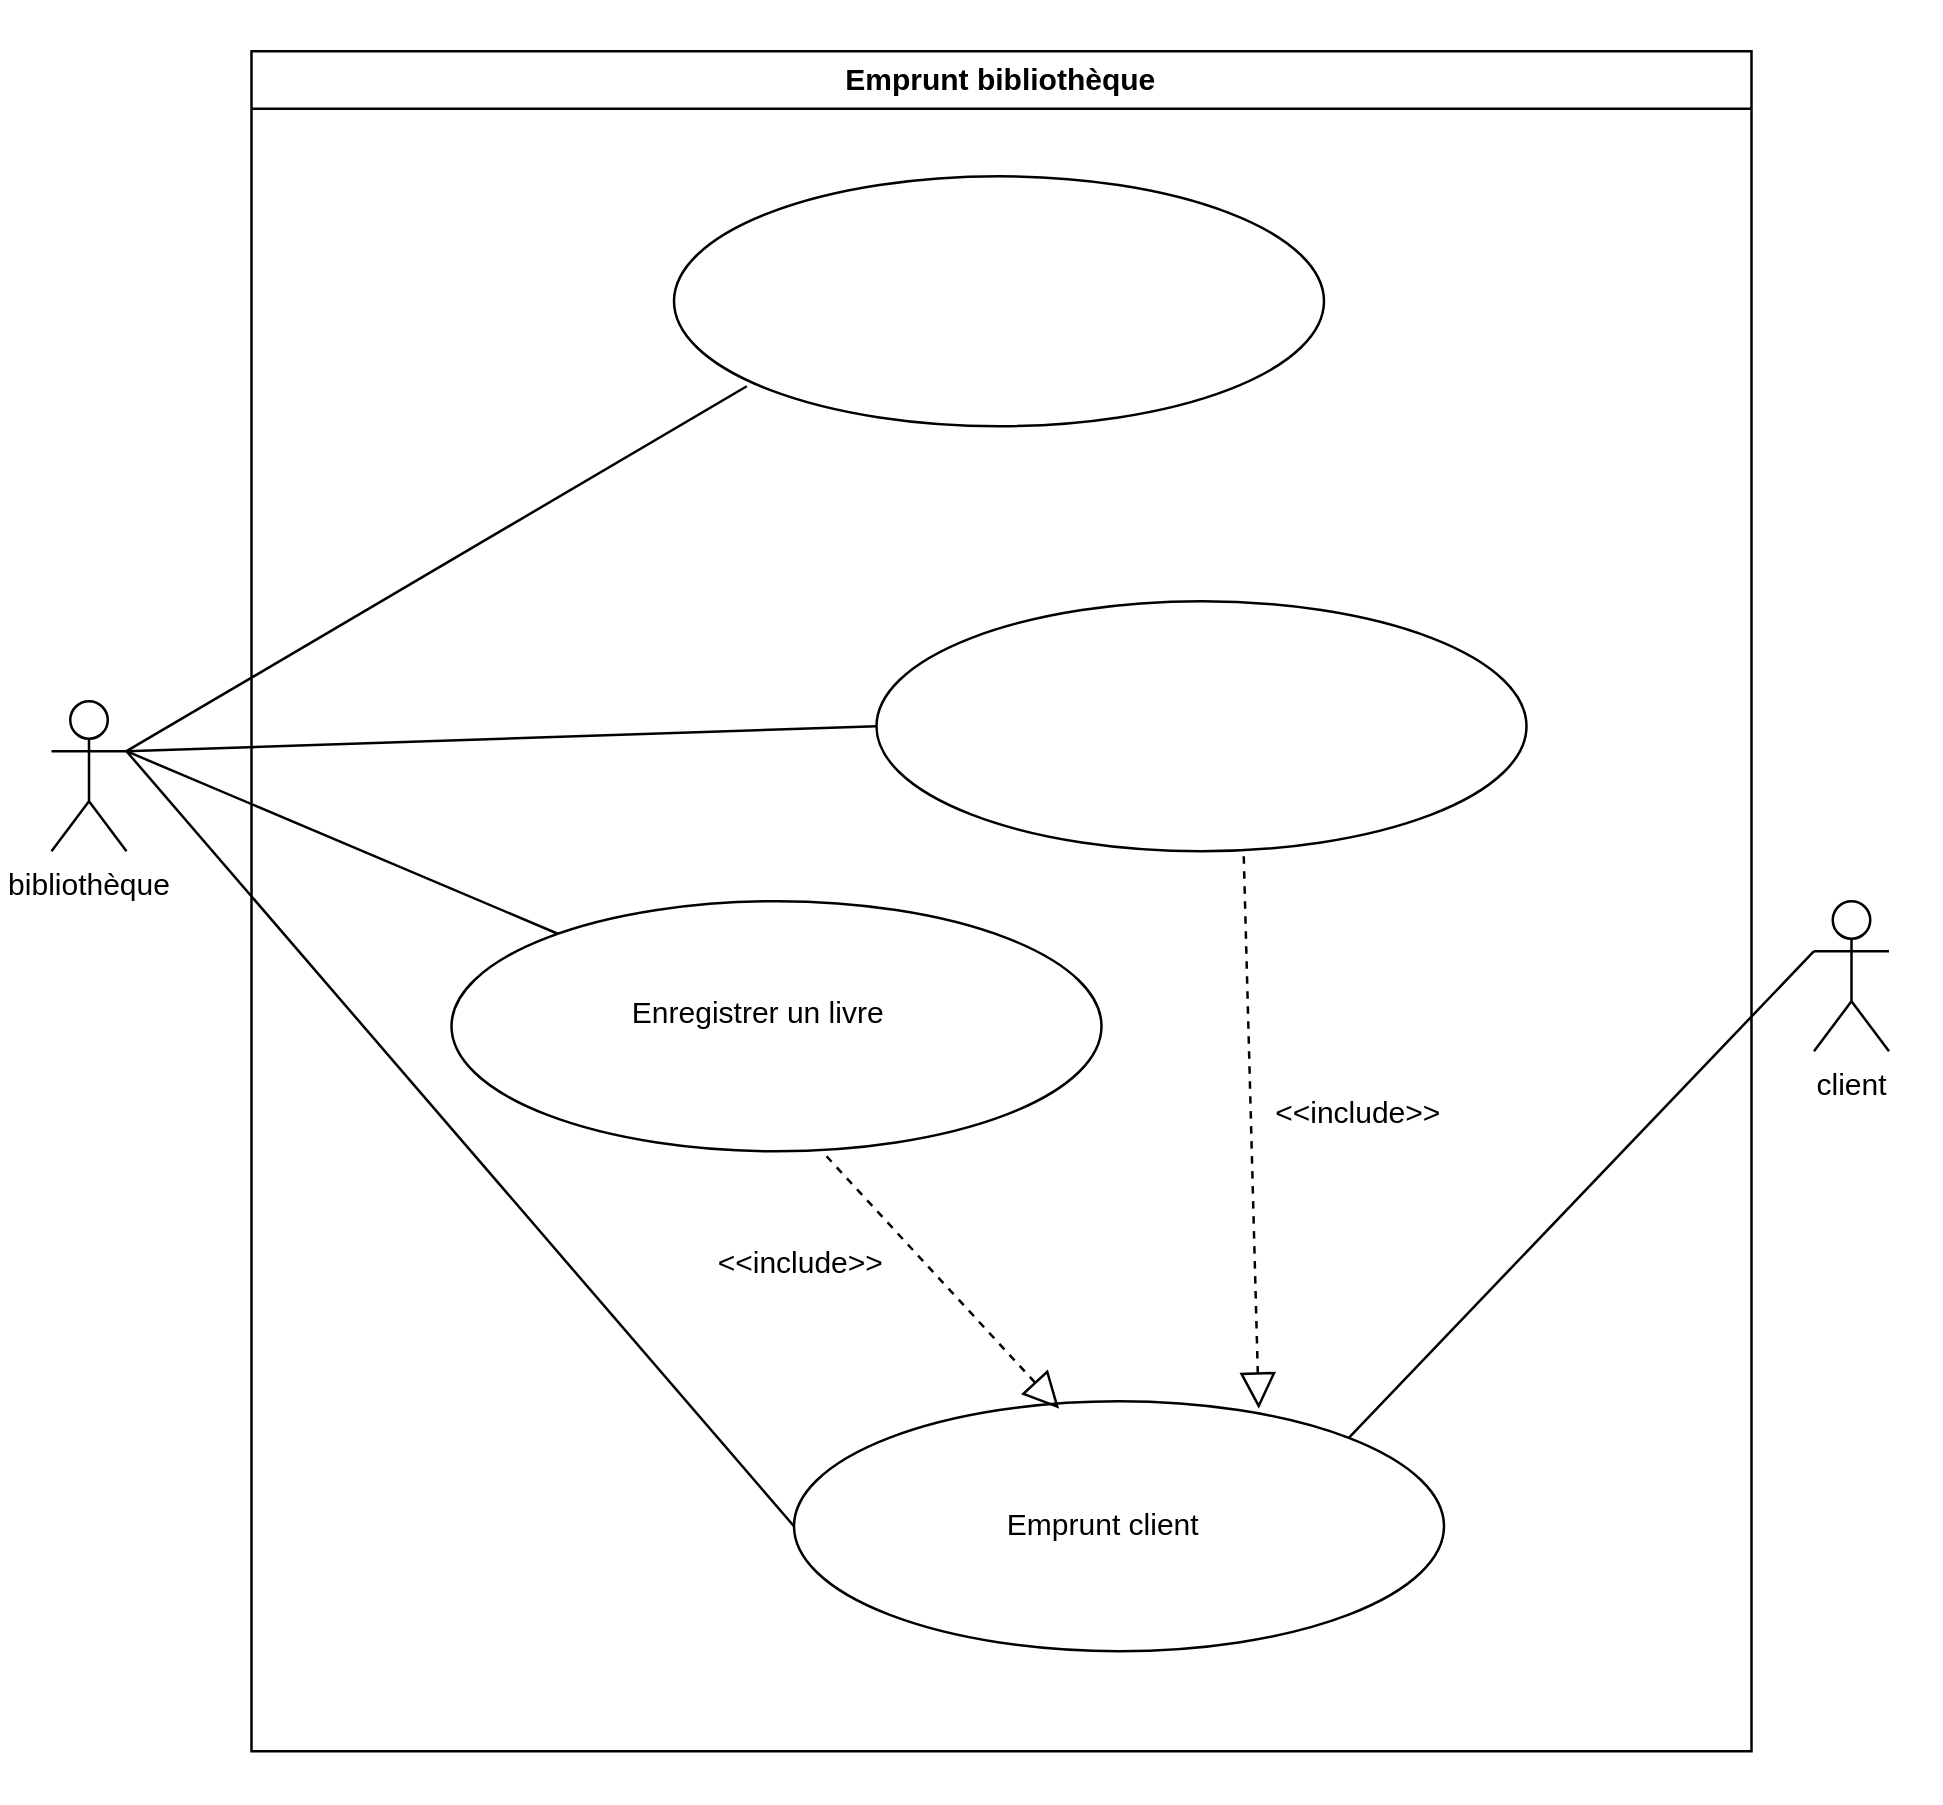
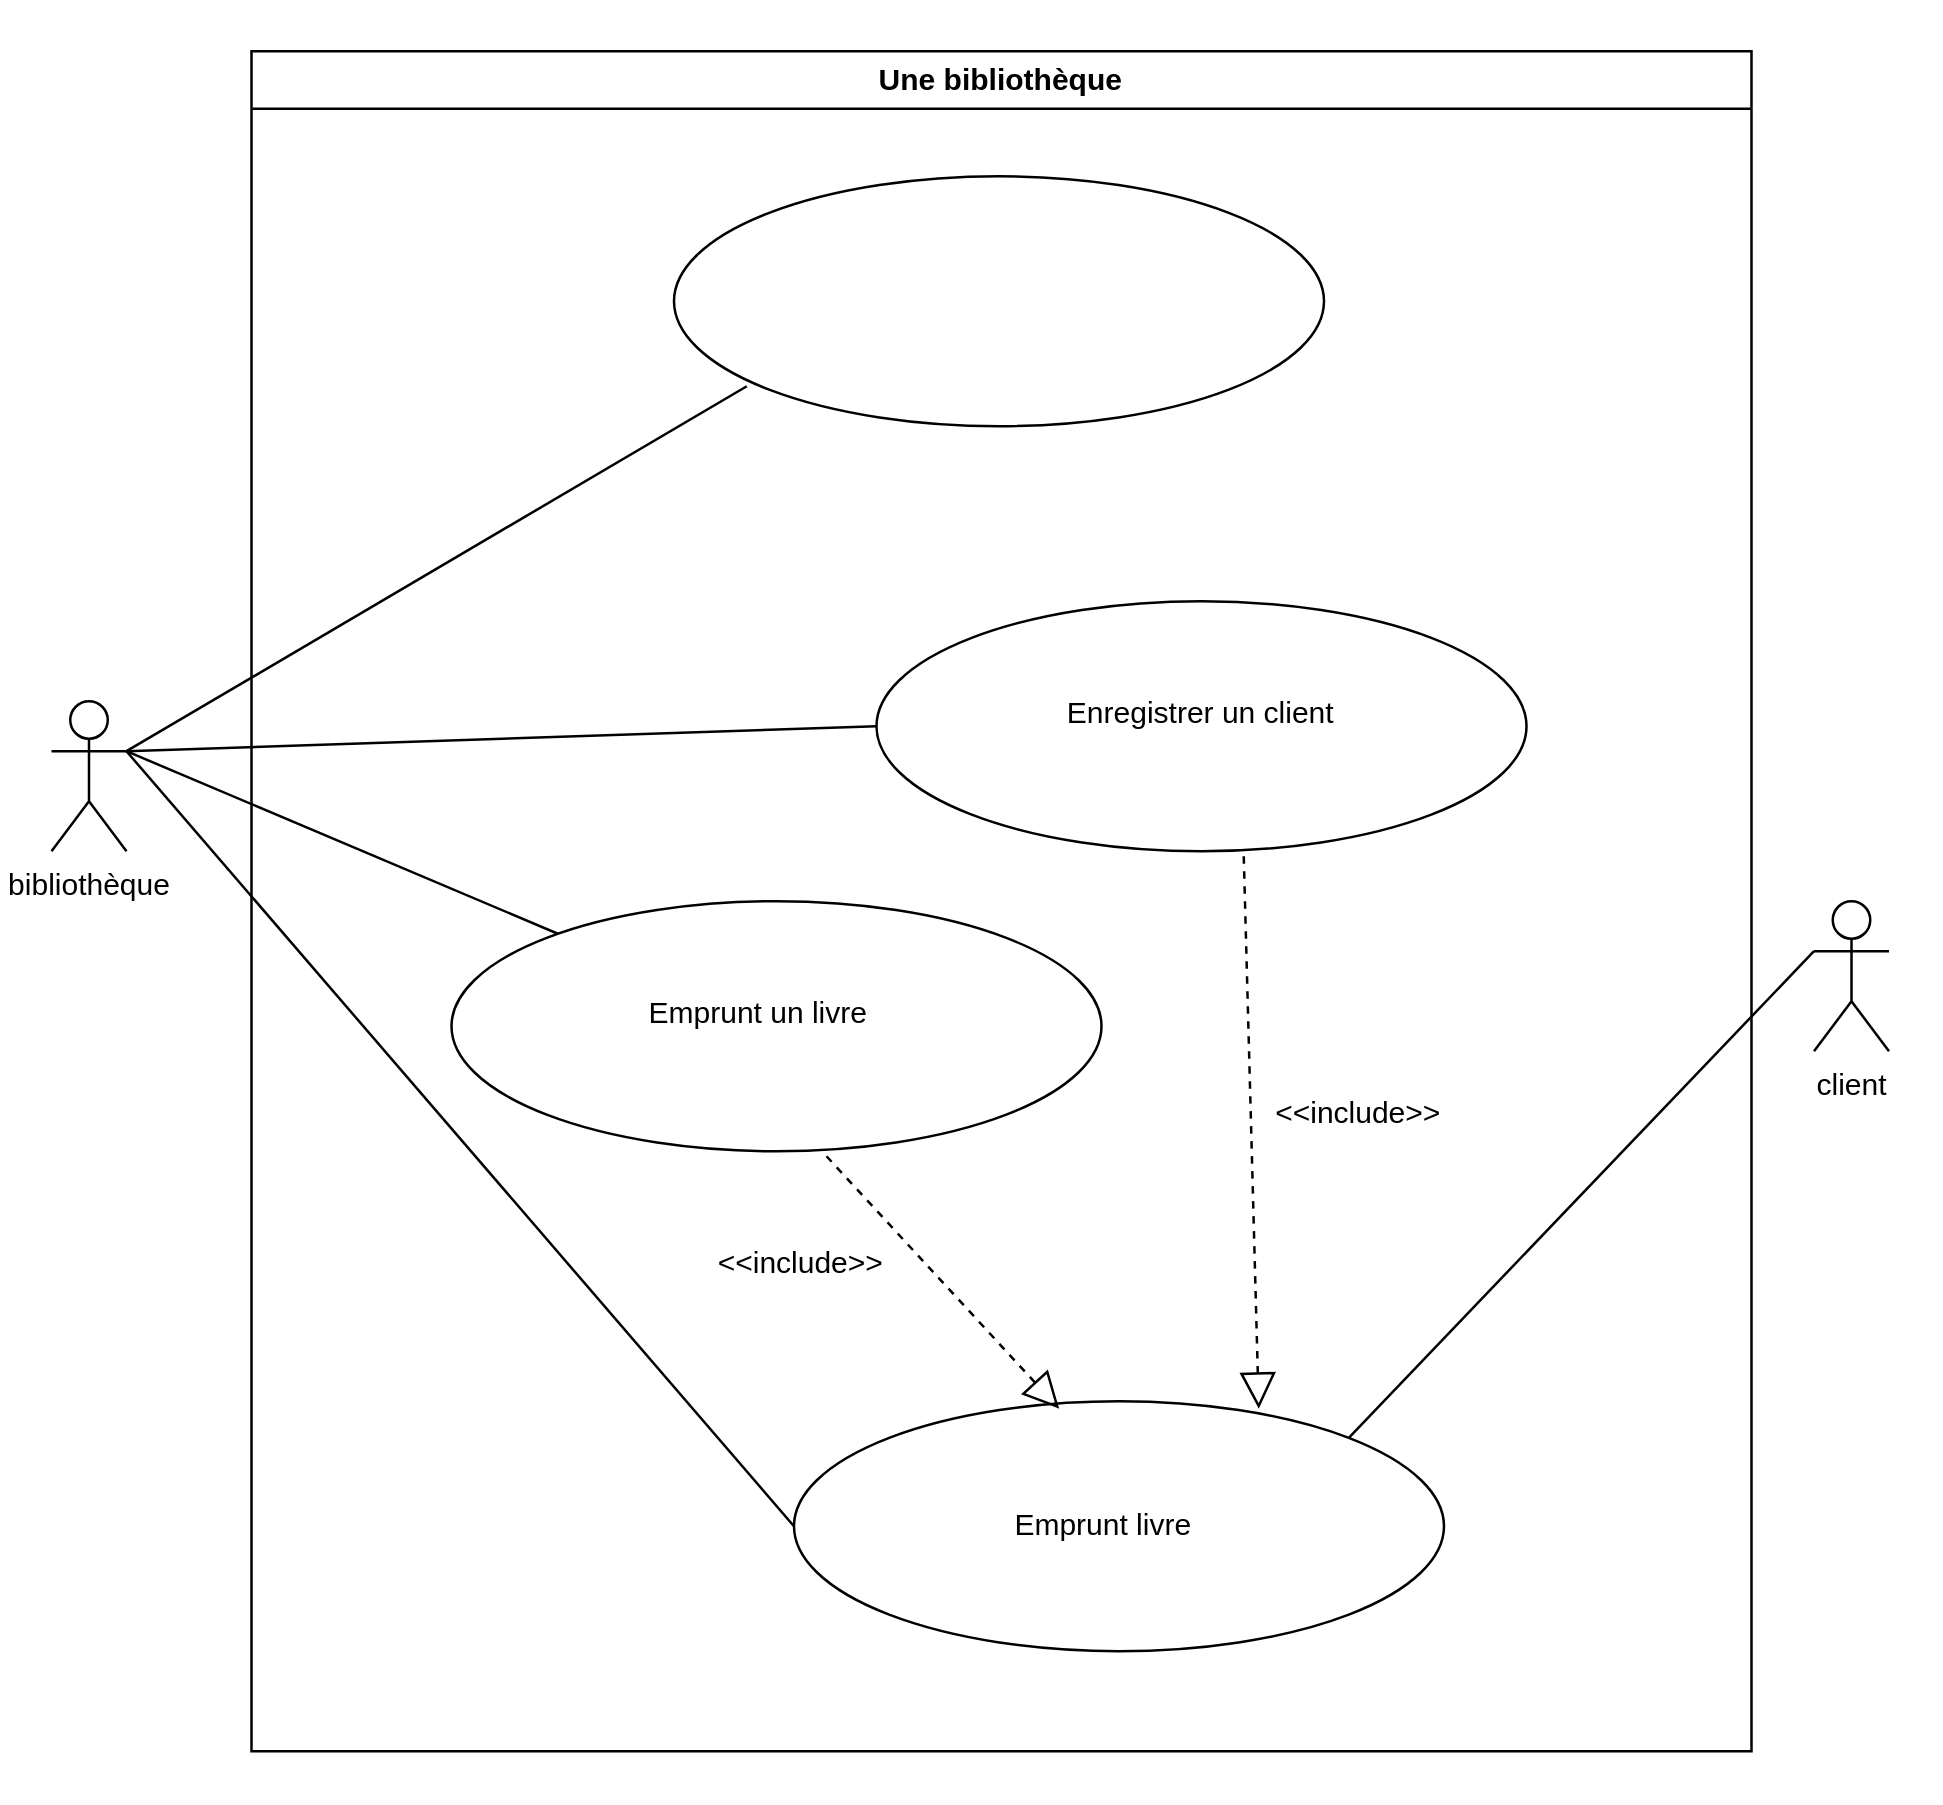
- <mxCell id="4" value="Emprunt bibliothèque" style="swimlane;whiteSpace=wrap;html=1;" vertex="1" parent="1"><mxGeometry x="100" y="20" width="600" height="680" as="geometry" /></mxCell>
+ <mxCell id="4" value="Une bibliothèque" style="swimlane;whiteSpace=wrap;html=1;" vertex="1" parent="1"><mxGeometry x="100" y="20" width="600" height="680" as="geometry" /></mxCell>
+ <mxCell id="8" value="Enregistrer un client" style="text;html=1;align=center;verticalAlign=middle;whiteSpace=wrap;rounded=0;" vertex="1" parent="4"><mxGeometry x="317" y="250" width="126" height="30" as="geometry" /></mxCell>
- <mxCell id="9" value="Enregistrer un livre" style="text;html=1;align=center;verticalAlign=middle;whiteSpace=wrap;rounded=0;" vertex="1" parent="4"><mxGeometry x="140" y="370" width="126" height="30" as="geometry" /></mxCell>
+ <mxCell id="9" value="Emprunt un livre" style="text;html=1;align=center;verticalAlign=middle;whiteSpace=wrap;rounded=0;" vertex="1" parent="4"><mxGeometry x="140" y="370" width="126" height="30" as="geometry" /></mxCell>
- <mxCell id="10" value="Emprunt client" style="text;html=1;align=center;verticalAlign=middle;whiteSpace=wrap;rounded=0;" vertex="1" parent="4"><mxGeometry x="278" y="575" width="126" height="30" as="geometry" /></mxCell>
+ <mxCell id="10" value="Emprunt livre" style="text;html=1;align=center;verticalAlign=middle;whiteSpace=wrap;rounded=0;" vertex="1" parent="4"><mxGeometry x="278" y="575" width="126" height="30" as="geometry" /></mxCell>
